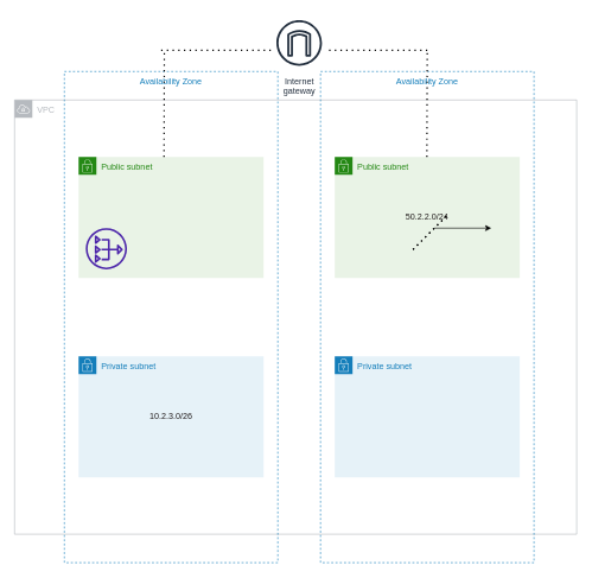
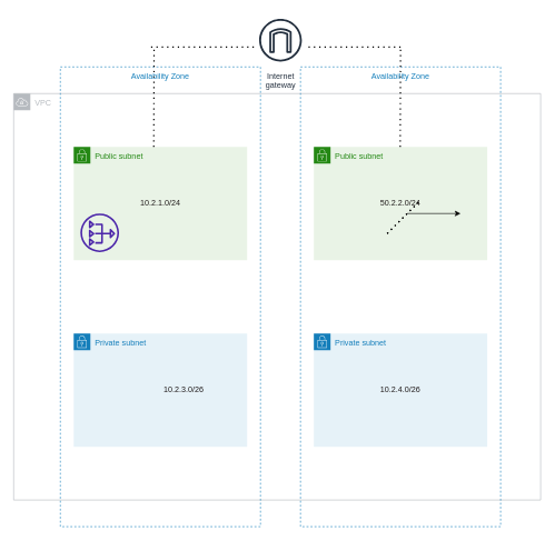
+ <mxCell id="5" value="&lt;font color=&quot;#211c1c&quot;&gt;10.2.1.0/24&lt;/font&gt;" style="text;strokeColor=none;align=center;fillColor=none;html=1;verticalAlign=middle;whiteSpace=wrap;rounded=0;" vertex="1" parent="4"><mxGeometry x="80" y="70" width="100" height="30" as="geometry" /></mxCell>
- <mxCell id="7" value="&lt;font color=&quot;#211c1c&quot;&gt;10.2.3.0/26&lt;/font&gt;" style="text;strokeColor=none;align=center;fillColor=none;html=1;verticalAlign=middle;whiteSpace=wrap;rounded=0;" vertex="1" parent="6"><mxGeometry x="80" y="70" width="100" height="30" as="geometry" /></mxCell>
+ <mxCell id="7" value="&lt;font color=&quot;#211c1c&quot;&gt;10.2.3.0/26&lt;/font&gt;" style="text;strokeColor=none;align=center;fillColor=none;html=1;verticalAlign=middle;whiteSpace=wrap;rounded=0;" vertex="1" parent="6"><mxGeometry x="115" y="70" width="100" height="30" as="geometry" /></mxCell>
+ <mxCell id="12" value="&lt;font color=&quot;#211c1c&quot;&gt;10.2.4.0/26&lt;/font&gt;" style="text;strokeColor=none;align=center;fillColor=none;html=1;verticalAlign=middle;whiteSpace=wrap;rounded=0;" vertex="1" parent="11"><mxGeometry x="80" y="70" width="100" height="30" as="geometry" /></mxCell>
